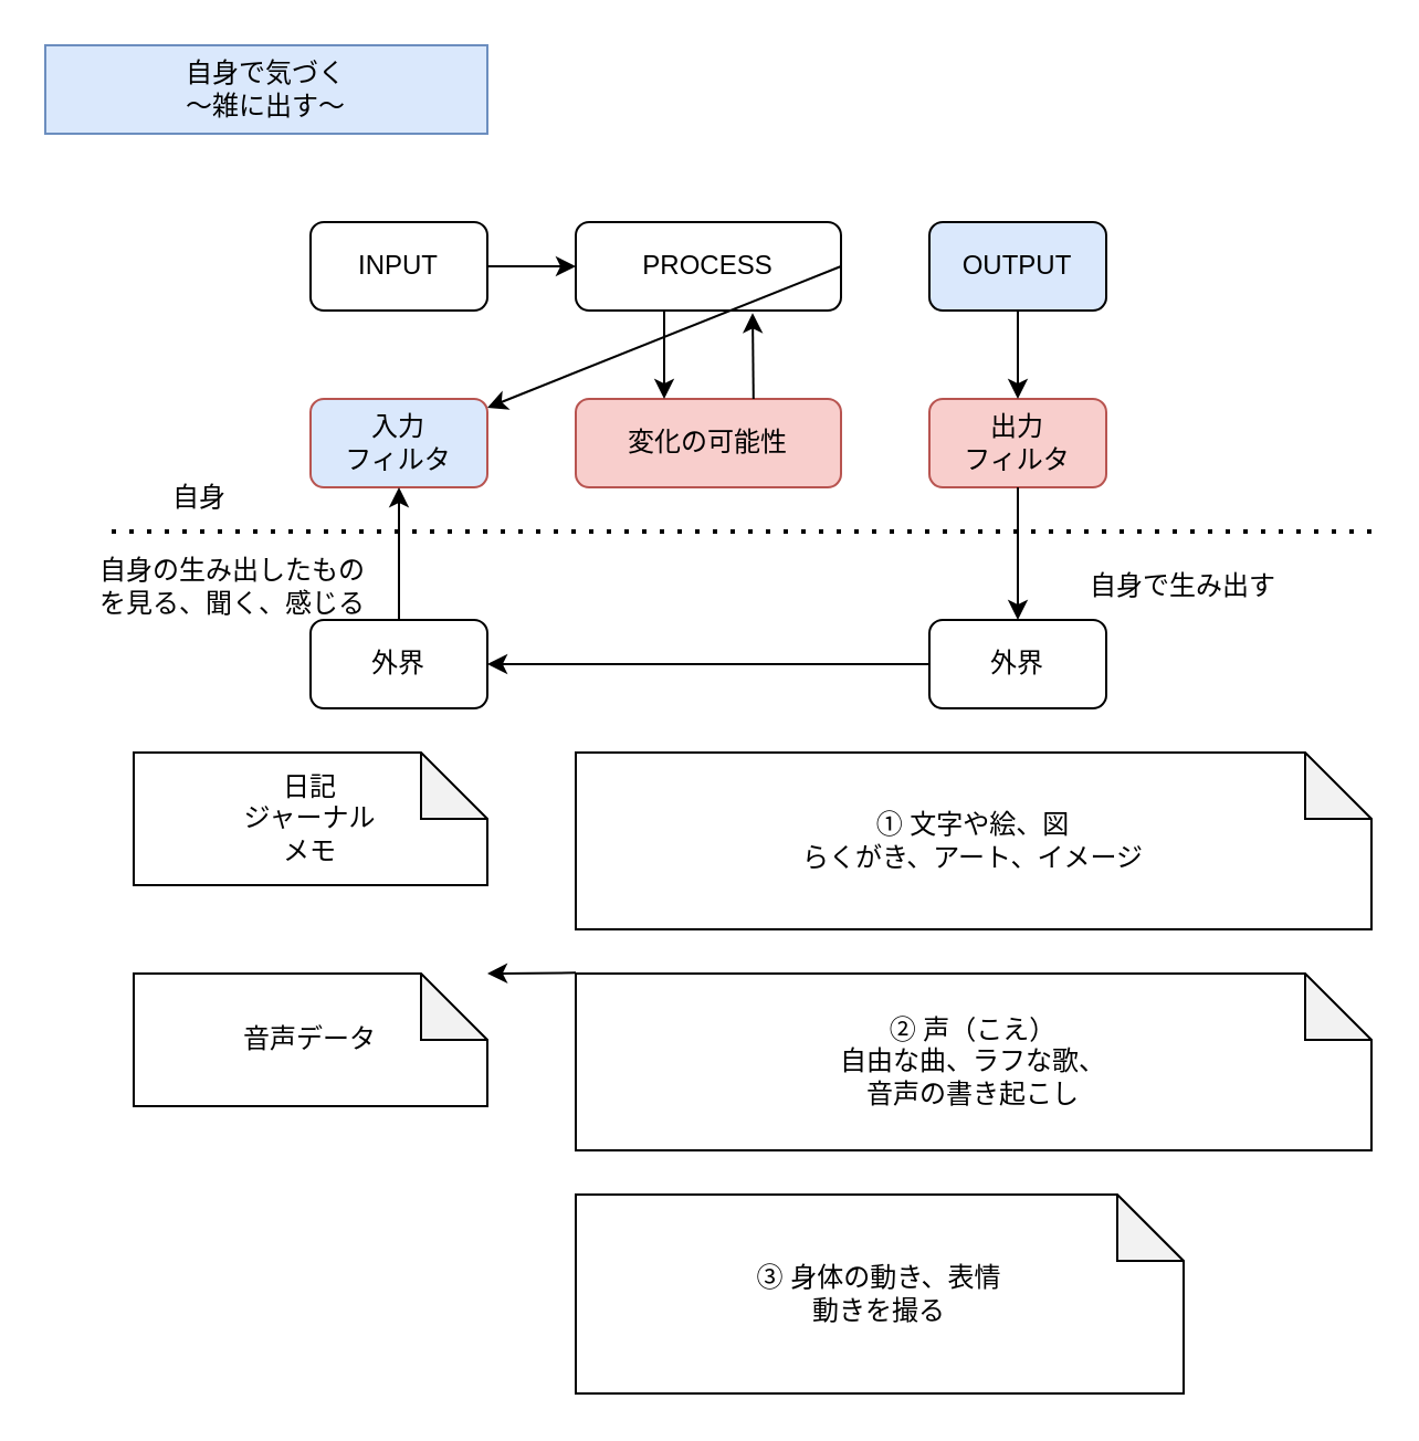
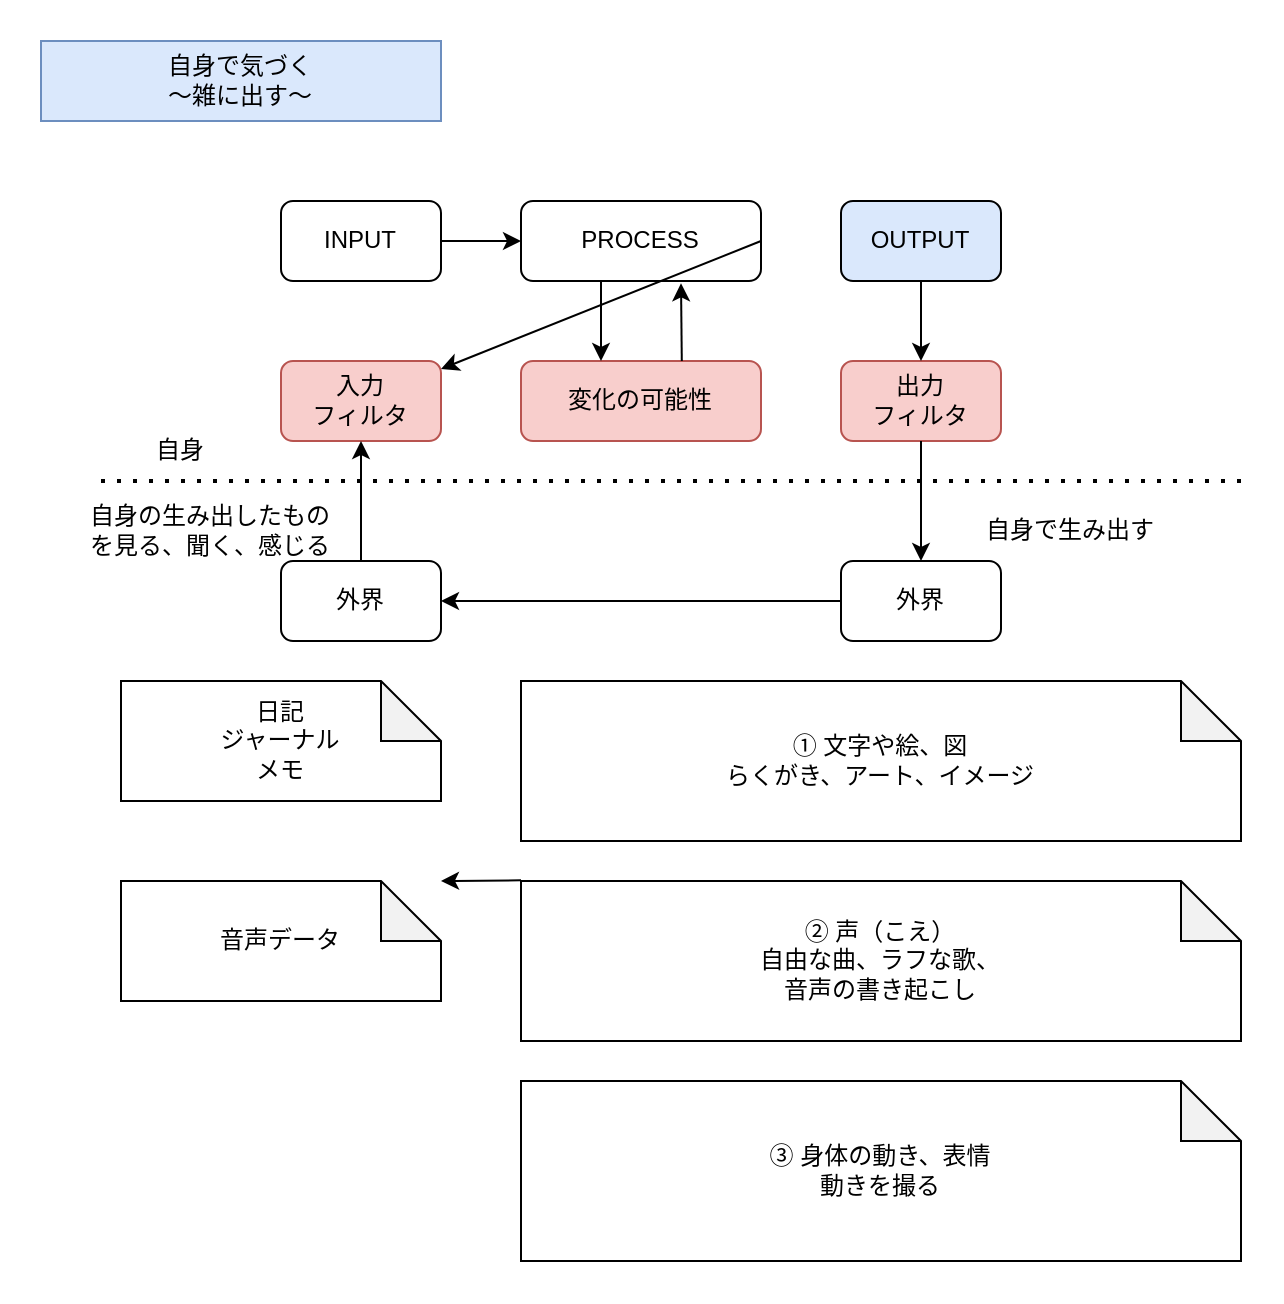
- <mxCell id="4" value="入力&lt;div&gt;フィルタ&lt;/div&gt;" style="rounded=1;whiteSpace=wrap;html=1;fillColor=#dae8fc;strokeColor=#b85450;" parent="1" vertex="1"><mxGeometry x="140" y="180" width="80" height="40" as="geometry" /></mxCell>
+ <mxCell id="4" value="入力&lt;div&gt;フィルタ&lt;/div&gt;" style="rounded=1;whiteSpace=wrap;html=1;fillColor=#f8cecc;strokeColor=#b85450;" parent="1" vertex="1"><mxGeometry x="140" y="180" width="80" height="40" as="geometry" /></mxCell>
- <mxCell id="27" value="&lt;div&gt;③ 身体の動き、表情&lt;/div&gt;&lt;div&gt;動きを撮る&lt;/div&gt;" style="shape=note;whiteSpace=wrap;html=1;backgroundOutline=1;darkOpacity=0.05;" vertex="1" parent="1"><mxGeometry x="260" y="540" width="275" height="90" as="geometry" /></mxCell>
+ <mxCell id="27" value="&lt;div&gt;③ 身体の動き、表情&lt;/div&gt;&lt;div&gt;動きを撮る&lt;/div&gt;" style="shape=note;whiteSpace=wrap;html=1;backgroundOutline=1;darkOpacity=0.05;" vertex="1" parent="1"><mxGeometry x="260" y="540" width="360" height="90" as="geometry" /></mxCell>
